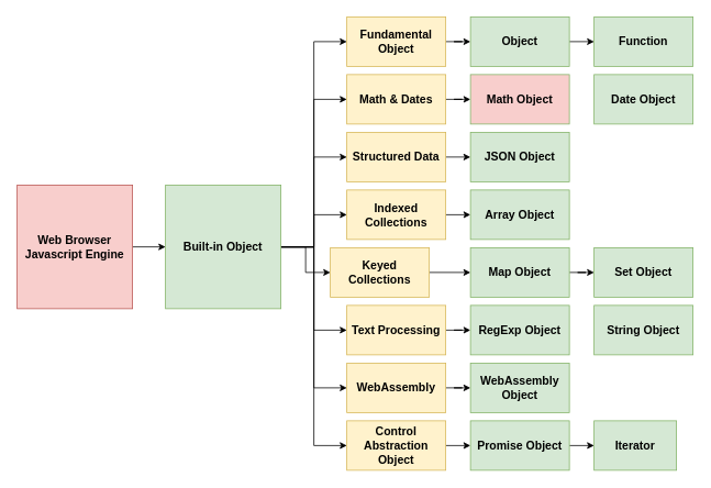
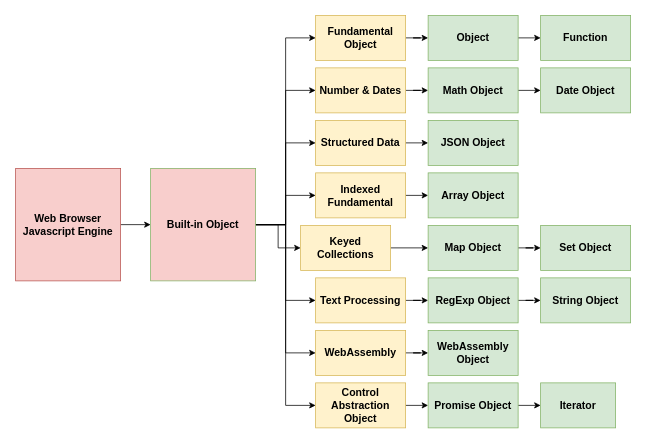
- <mxCell id="14" value="Math &amp;amp; Dates" style="rounded=0;whiteSpace=wrap;html=1;fontSize=14;fontStyle=1;fillColor=#fff2cc;strokeColor=#d6b656;" vertex="1" parent="1"><mxGeometry x="420" y="90" width="120" height="60" as="geometry" /></mxCell>
+ <mxCell id="14" value="Number &amp;amp; Dates" style="rounded=0;whiteSpace=wrap;html=1;fontSize=14;fontStyle=1;fillColor=#fff2cc;strokeColor=#d6b656;" vertex="1" parent="1"><mxGeometry x="420" y="90" width="120" height="60" as="geometry" /></mxCell>
- <mxCell id="41" value="Math Object" style="rounded=0;whiteSpace=wrap;html=1;fontSize=14;fontStyle=1;fillColor=#f8cecc;strokeColor=#82b366;" vertex="1" parent="1"><mxGeometry x="570" y="90" width="120" height="60" as="geometry" /></mxCell>
+ <mxCell id="41" value="Math Object" style="rounded=0;whiteSpace=wrap;html=1;fontSize=14;fontStyle=1;fillColor=#d5e8d4;strokeColor=#82b366;" vertex="1" parent="1"><mxGeometry x="570" y="90" width="120" height="60" as="geometry" /></mxCell>
+ <mxCell id="40" style="edgeStyle=orthogonalEdgeStyle;rounded=0;orthogonalLoop=1;jettySize=auto;html=1;exitX=1;exitY=0.5;exitDx=0;exitDy=0;entryX=0;entryY=0.5;entryDx=0;entryDy=0;fontSize=14;" edge="1" parent="1" source="41" target="43"><mxGeometry relative="1" as="geometry" /></mxCell>
- <mxCell id="18" value="Indexed Collections" style="rounded=0;whiteSpace=wrap;html=1;fontSize=14;fontStyle=1;fillColor=#fff2cc;strokeColor=#d6b656;" vertex="1" parent="1"><mxGeometry x="420" y="230" width="120" height="60" as="geometry" /></mxCell>
+ <mxCell id="18" value="Indexed Fundamental" style="rounded=0;whiteSpace=wrap;html=1;fontSize=14;fontStyle=1;fillColor=#fff2cc;strokeColor=#d6b656;" vertex="1" parent="1"><mxGeometry x="420" y="230" width="120" height="60" as="geometry" /></mxCell>
- <mxCell id="10" value="Built-in Object" style="rounded=0;whiteSpace=wrap;html=1;fontSize=14;fontStyle=1;fillColor=#d5e8d4;strokeColor=#82b366;" vertex="1" parent="1"><mxGeometry x="200" y="224" width="140" height="150" as="geometry" /></mxCell>
+ <mxCell id="10" value="Built-in Object" style="rounded=0;whiteSpace=wrap;html=1;fontSize=14;fontStyle=1;fillColor=#f8cecc;strokeColor=#82b366;" vertex="1" parent="1"><mxGeometry x="200" y="224" width="140" height="150" as="geometry" /></mxCell>
+ <mxCell id="33" value="" style="edgeStyle=orthogonalEdgeStyle;rounded=0;orthogonalLoop=1;jettySize=auto;html=1;fontSize=14;" edge="1" parent="1" source="34" target="35"><mxGeometry relative="1" as="geometry" /></mxCell>
